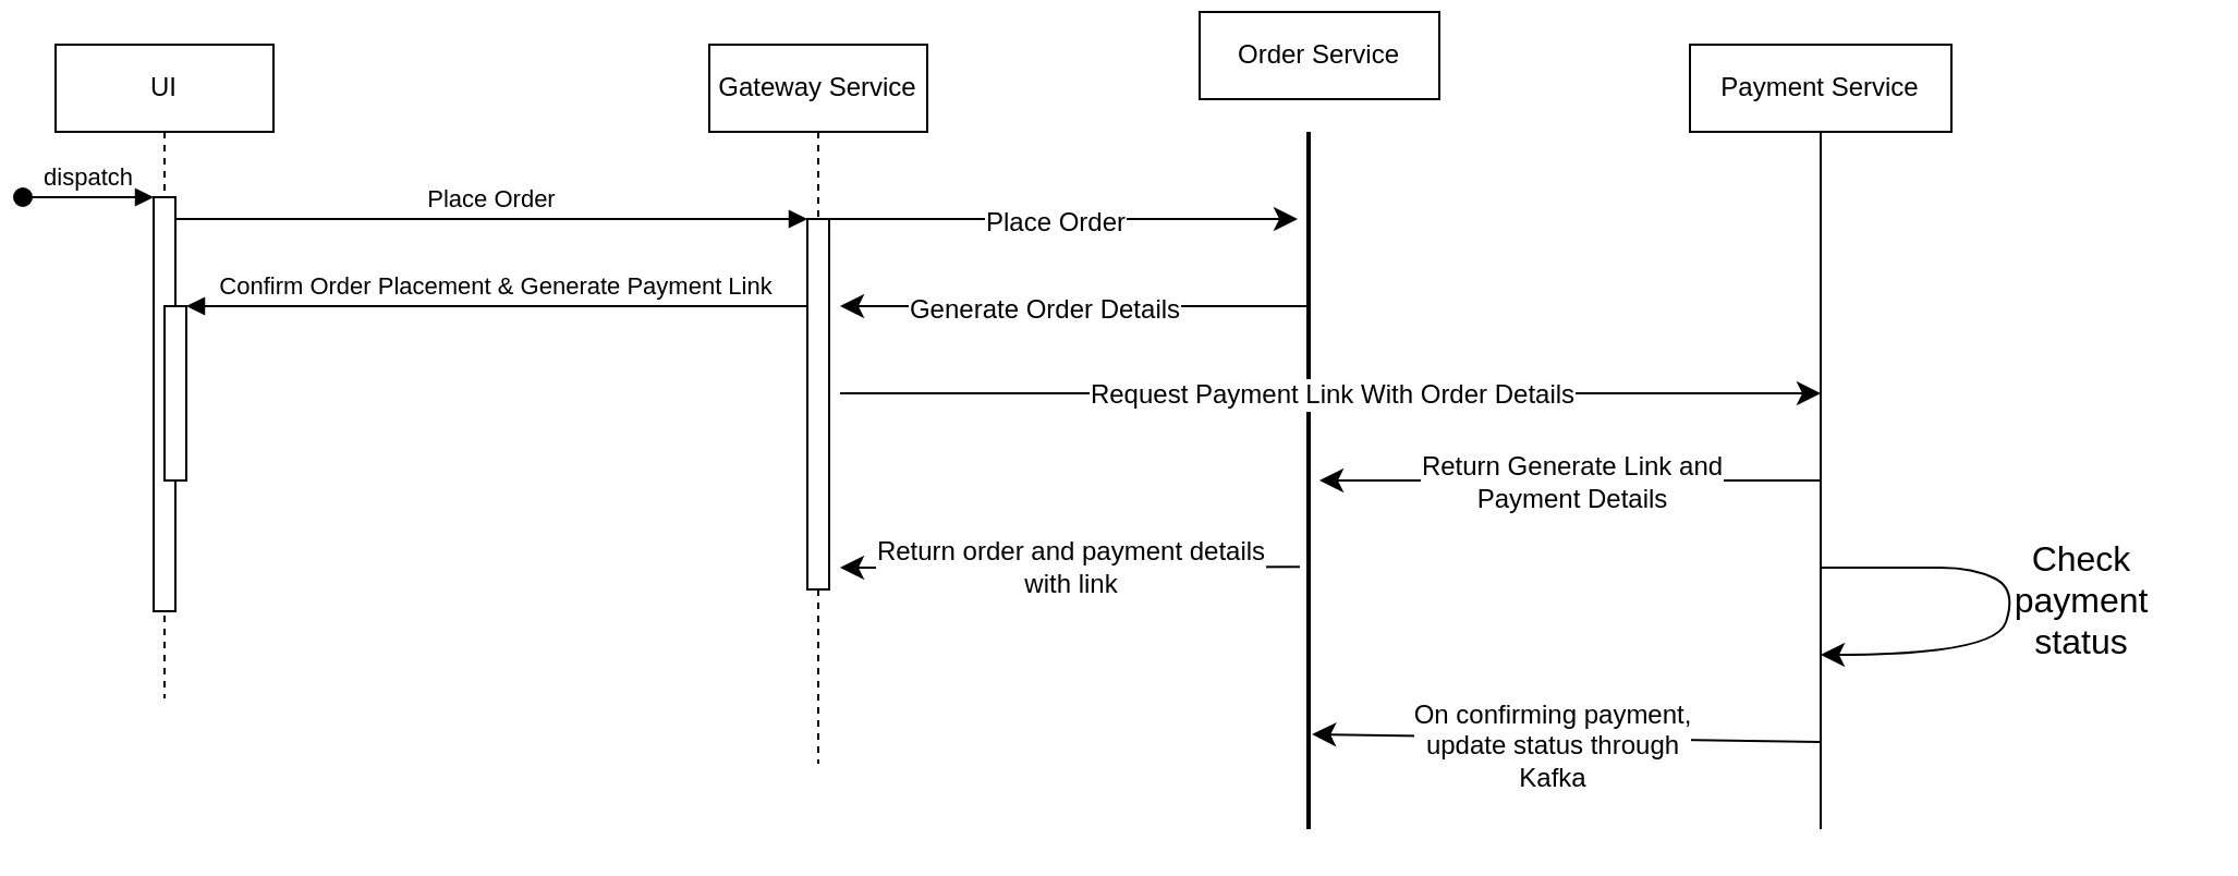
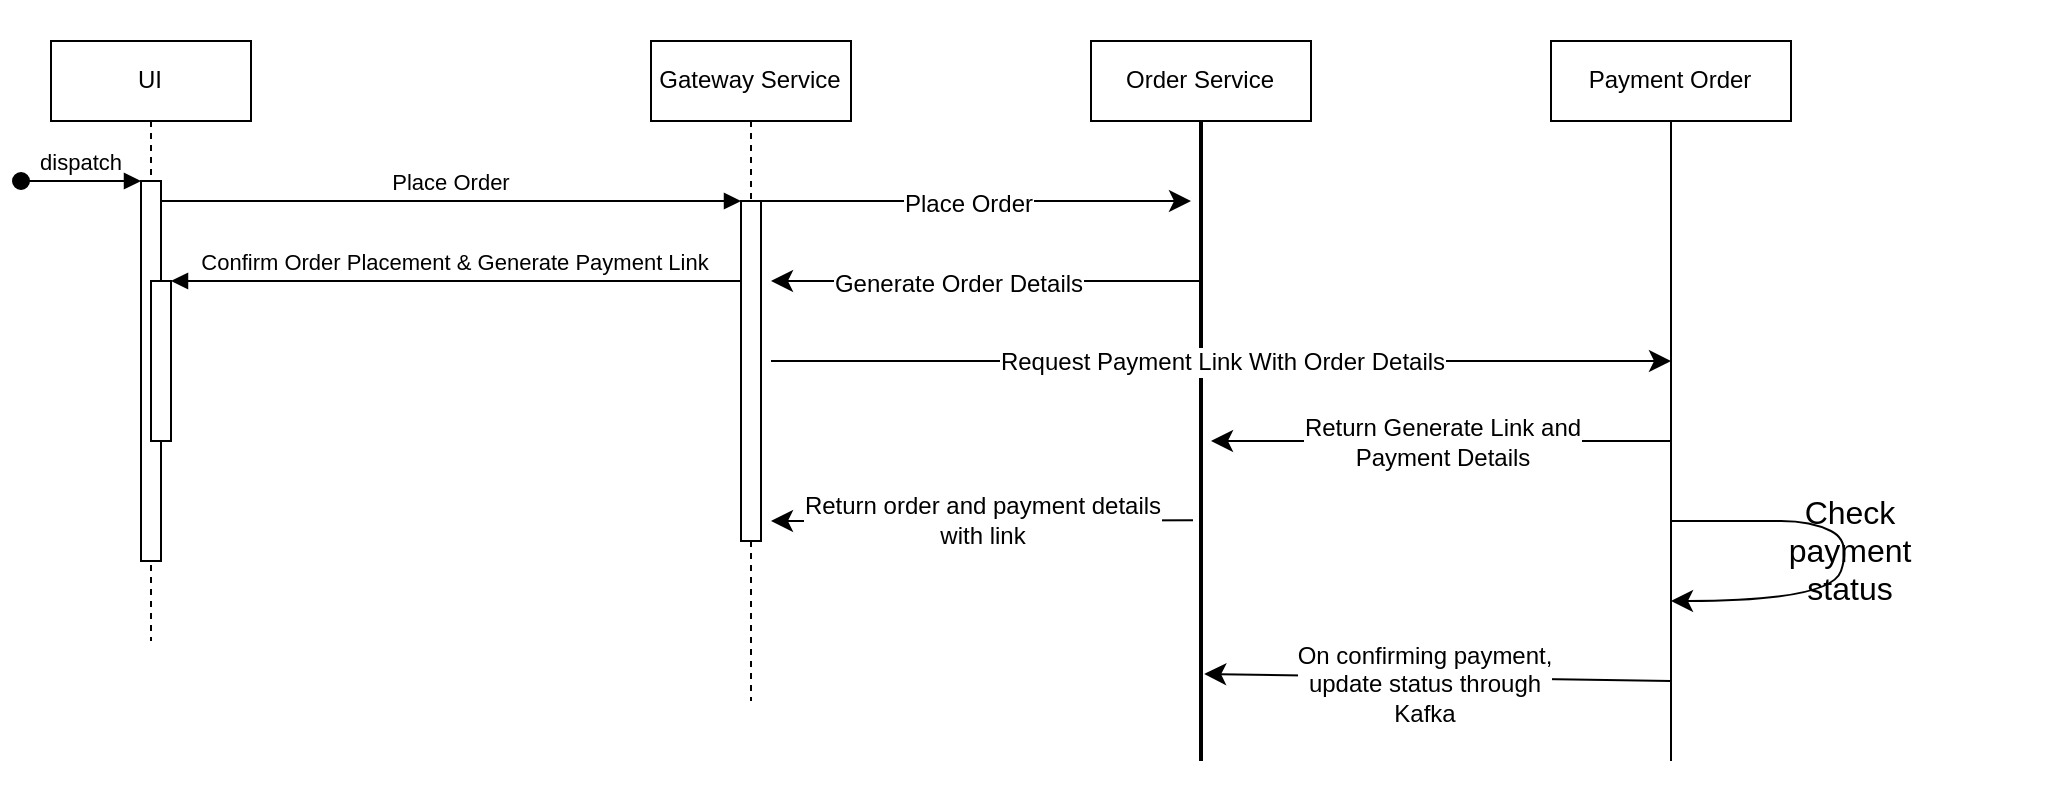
- <mxCell id="10" value="Order Service" style="rounded=0;whiteSpace=wrap;html=1;" vertex="1" parent="1"><mxGeometry x="545" y="5" width="110" height="40" as="geometry" /></mxCell>
+ <mxCell id="10" value="Order Service" style="rounded=0;whiteSpace=wrap;html=1;" vertex="1" parent="1"><mxGeometry x="540" y="20" width="110" height="40" as="geometry" /></mxCell>
- <mxCell id="15" value="Payment Service" style="rounded=0;whiteSpace=wrap;html=1;" vertex="1" parent="1"><mxGeometry x="770" y="20" width="120" height="40" as="geometry" /></mxCell>
+ <mxCell id="15" value="Payment Order" style="rounded=0;whiteSpace=wrap;html=1;" vertex="1" parent="1"><mxGeometry x="770" y="20" width="120" height="40" as="geometry" /></mxCell>
- <mxCell id="25" value="Check payment status" style="text;html=1;align=center;verticalAlign=middle;whiteSpace=wrap;rounded=0;fontSize=16;" vertex="1" parent="1"><mxGeometry x="900" y="240" width="100" height="70" as="geometry" /></mxCell>
+ <mxCell id="25" value="Check payment status" style="text;html=1;align=center;verticalAlign=middle;whiteSpace=wrap;rounded=0;fontSize=16;" vertex="1" parent="1"><mxGeometry x="870" y="240" width="100" height="70" as="geometry" /></mxCell>
